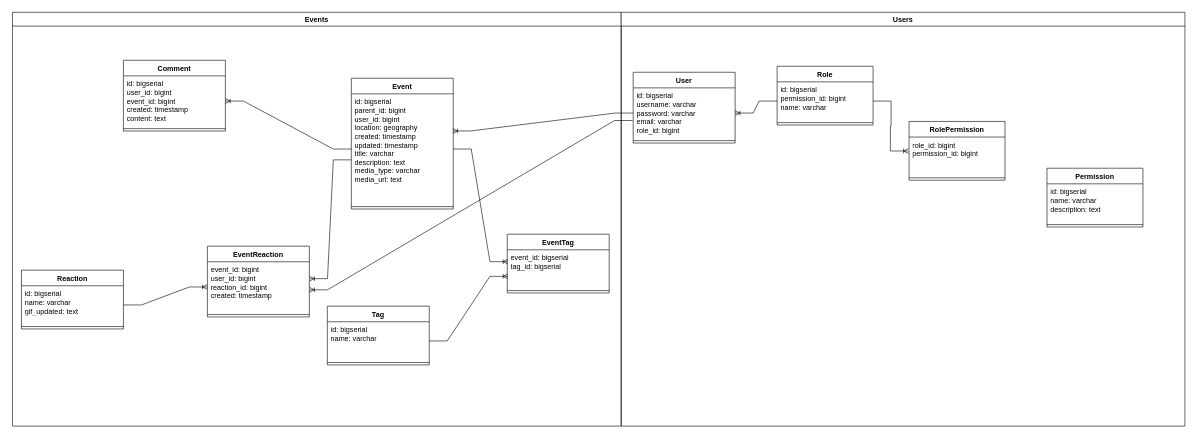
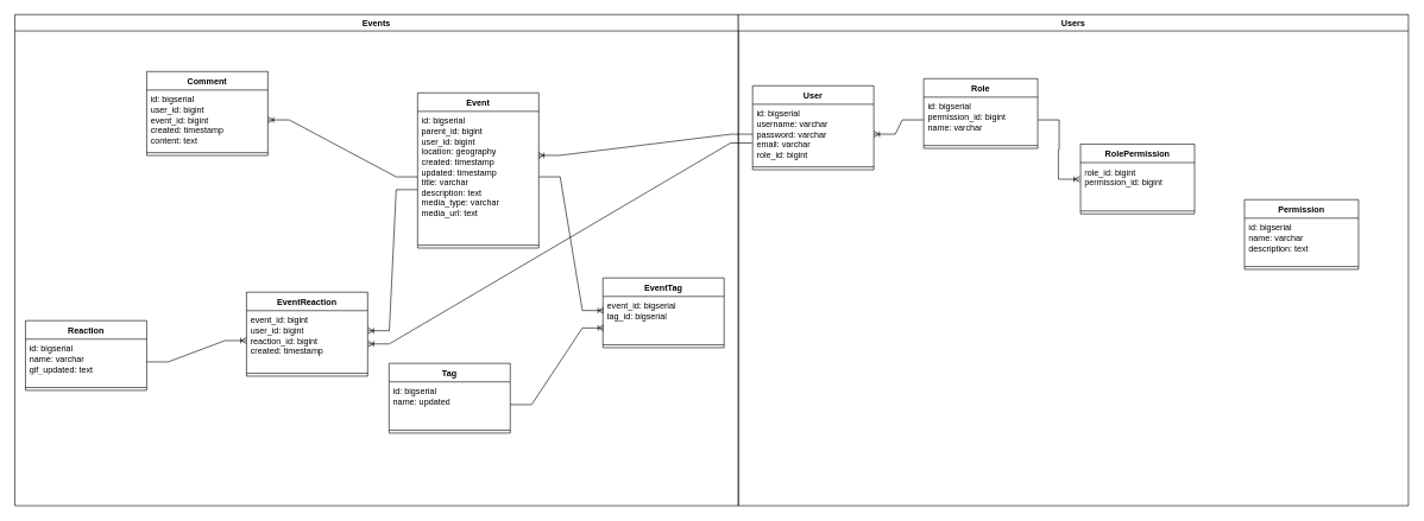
- <mxCell id="18" value="id: bigserial&lt;div&gt;name: varchar&lt;/div&gt;" style="text;strokeColor=none;fillColor=none;align=left;verticalAlign=top;spacingLeft=4;spacingRight=4;overflow=hidden;rotatable=0;points=[[0,0.5],[1,0.5]];portConstraint=eastwest;whiteSpace=wrap;html=1;" parent="17" vertex="1"><mxGeometry y="26" width="170" height="64" as="geometry" /></mxCell>
+ <mxCell id="18" value="id: bigserial&lt;div&gt;name: updated&lt;/div&gt;" style="text;strokeColor=none;fillColor=none;align=left;verticalAlign=top;spacingLeft=4;spacingRight=4;overflow=hidden;rotatable=0;points=[[0,0.5],[1,0.5]];portConstraint=eastwest;whiteSpace=wrap;html=1;" parent="17" vertex="1"><mxGeometry y="26" width="170" height="64" as="geometry" /></mxCell>
